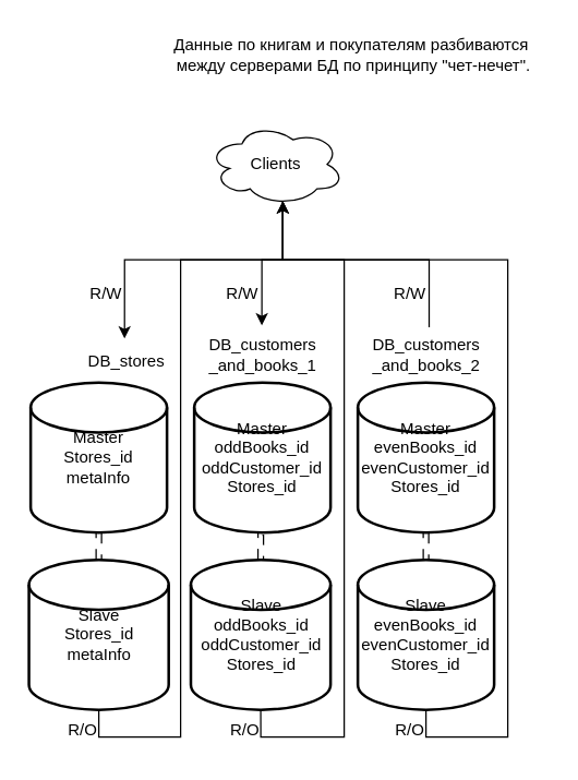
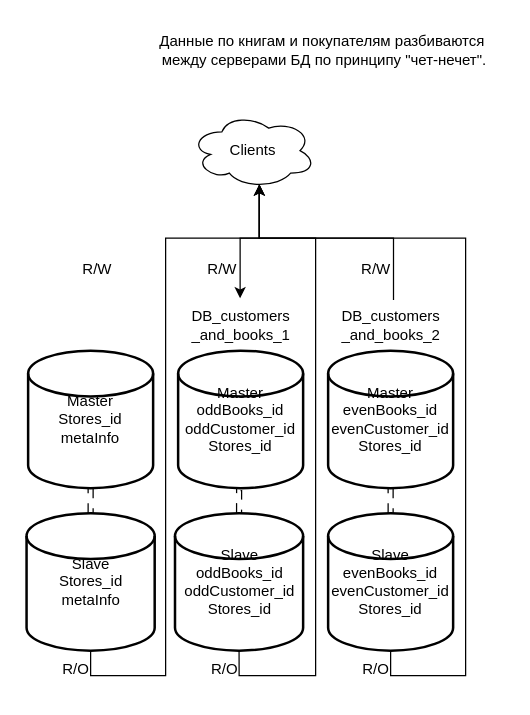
- <mxCell id="12" style="edgeStyle=orthogonalEdgeStyle;rounded=0;orthogonalLoop=1;jettySize=auto;html=1;exitX=0.55;exitY=0.95;exitDx=0;exitDy=0;exitPerimeter=0;entryX=0.486;entryY=-0.075;entryDx=0;entryDy=0;entryPerimeter=0;" edge="1" parent="1" source="17" target="6"><mxGeometry relative="1" as="geometry"><Array as="points"><mxPoint x="207" y="190" /><mxPoint x="91" y="190" /></Array></mxGeometry></mxCell>
- <mxCell id="6" value="DB_stores" style="text;html=1;align=center;verticalAlign=middle;resizable=0;points=[];autosize=1;strokeColor=none;fillColor=none;" vertex="1" parent="1"><mxGeometry x="52" y="250" width="80" height="30" as="geometry" /></mxCell>
